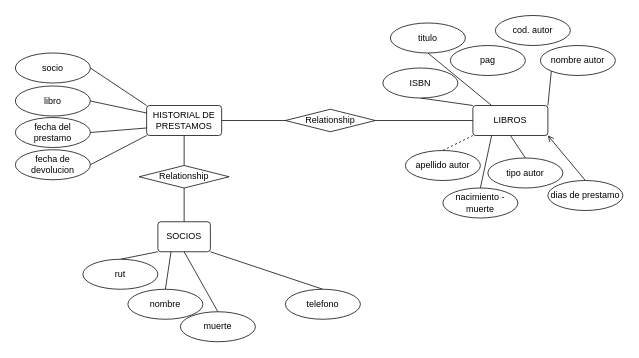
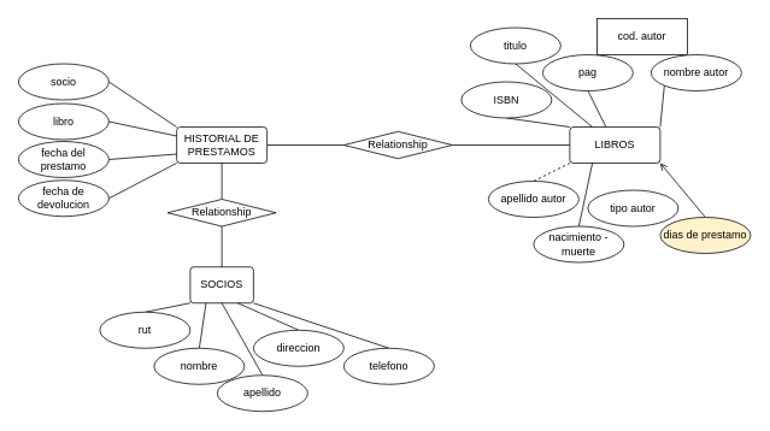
- <mxCell id="25" value="cod. autor" style="ellipse;whiteSpace=wrap;html=1;align=center;" parent="1" vertex="1"><mxGeometry x="660" y="20" width="100" height="40" as="geometry" /></mxCell>
+ <mxCell id="25" value="cod. autor" style="whiteSpace=wrap;html=1;align=center;rounded=0;" parent="1" vertex="1"><mxGeometry x="660" y="20" width="100" height="40" as="geometry" /></mxCell>
+ <mxCell id="23" style="edgeStyle=none;html=1;exitX=0.5;exitY=1;exitDx=0;exitDy=0;endArrow=none;endFill=0;" parent="1" source="24" target="6" edge="1"><mxGeometry relative="1" as="geometry" /></mxCell>
- <mxCell id="32" style="edgeStyle=none;html=1;exitX=0.5;exitY=0;exitDx=0;exitDy=0;entryX=0.5;entryY=1;entryDx=0;entryDy=0;endArrow=none;endFill=0;" parent="1" source="33" target="6" edge="1"><mxGeometry relative="1" as="geometry" /></mxCell>
- <mxCell id="35" value="dias de prestamo" style="ellipse;whiteSpace=wrap;html=1;align=center;" parent="1" vertex="1"><mxGeometry x="730" y="240" width="100" height="40" as="geometry" /></mxCell>
+ <mxCell id="35" value="dias de prestamo" style="ellipse;whiteSpace=wrap;html=1;align=center;fillColor=#fff2cc;" parent="1" vertex="1"><mxGeometry x="730" y="240" width="100" height="40" as="geometry" /></mxCell>
+ <mxCell id="16" style="edgeStyle=none;html=1;exitX=0.5;exitY=0;exitDx=0;exitDy=0;entryX=0.75;entryY=1;entryDx=0;entryDy=0;endArrow=none;endFill=0;" parent="1" source="17" target="3" edge="1"><mxGeometry relative="1" as="geometry" /></mxCell>
+ <mxCell id="17" value="direccion" style="ellipse;whiteSpace=wrap;html=1;align=center;" parent="1" vertex="1"><mxGeometry x="280" y="365" width="100" height="40" as="geometry" /></mxCell>
- <mxCell id="15" value="muerte" style="ellipse;whiteSpace=wrap;html=1;align=center;" parent="1" vertex="1"><mxGeometry x="240" y="415" width="100" height="40" as="geometry" /></mxCell>
+ <mxCell id="15" value="apellido" style="ellipse;whiteSpace=wrap;html=1;align=center;" parent="1" vertex="1"><mxGeometry x="240" y="415" width="100" height="40" as="geometry" /></mxCell>
